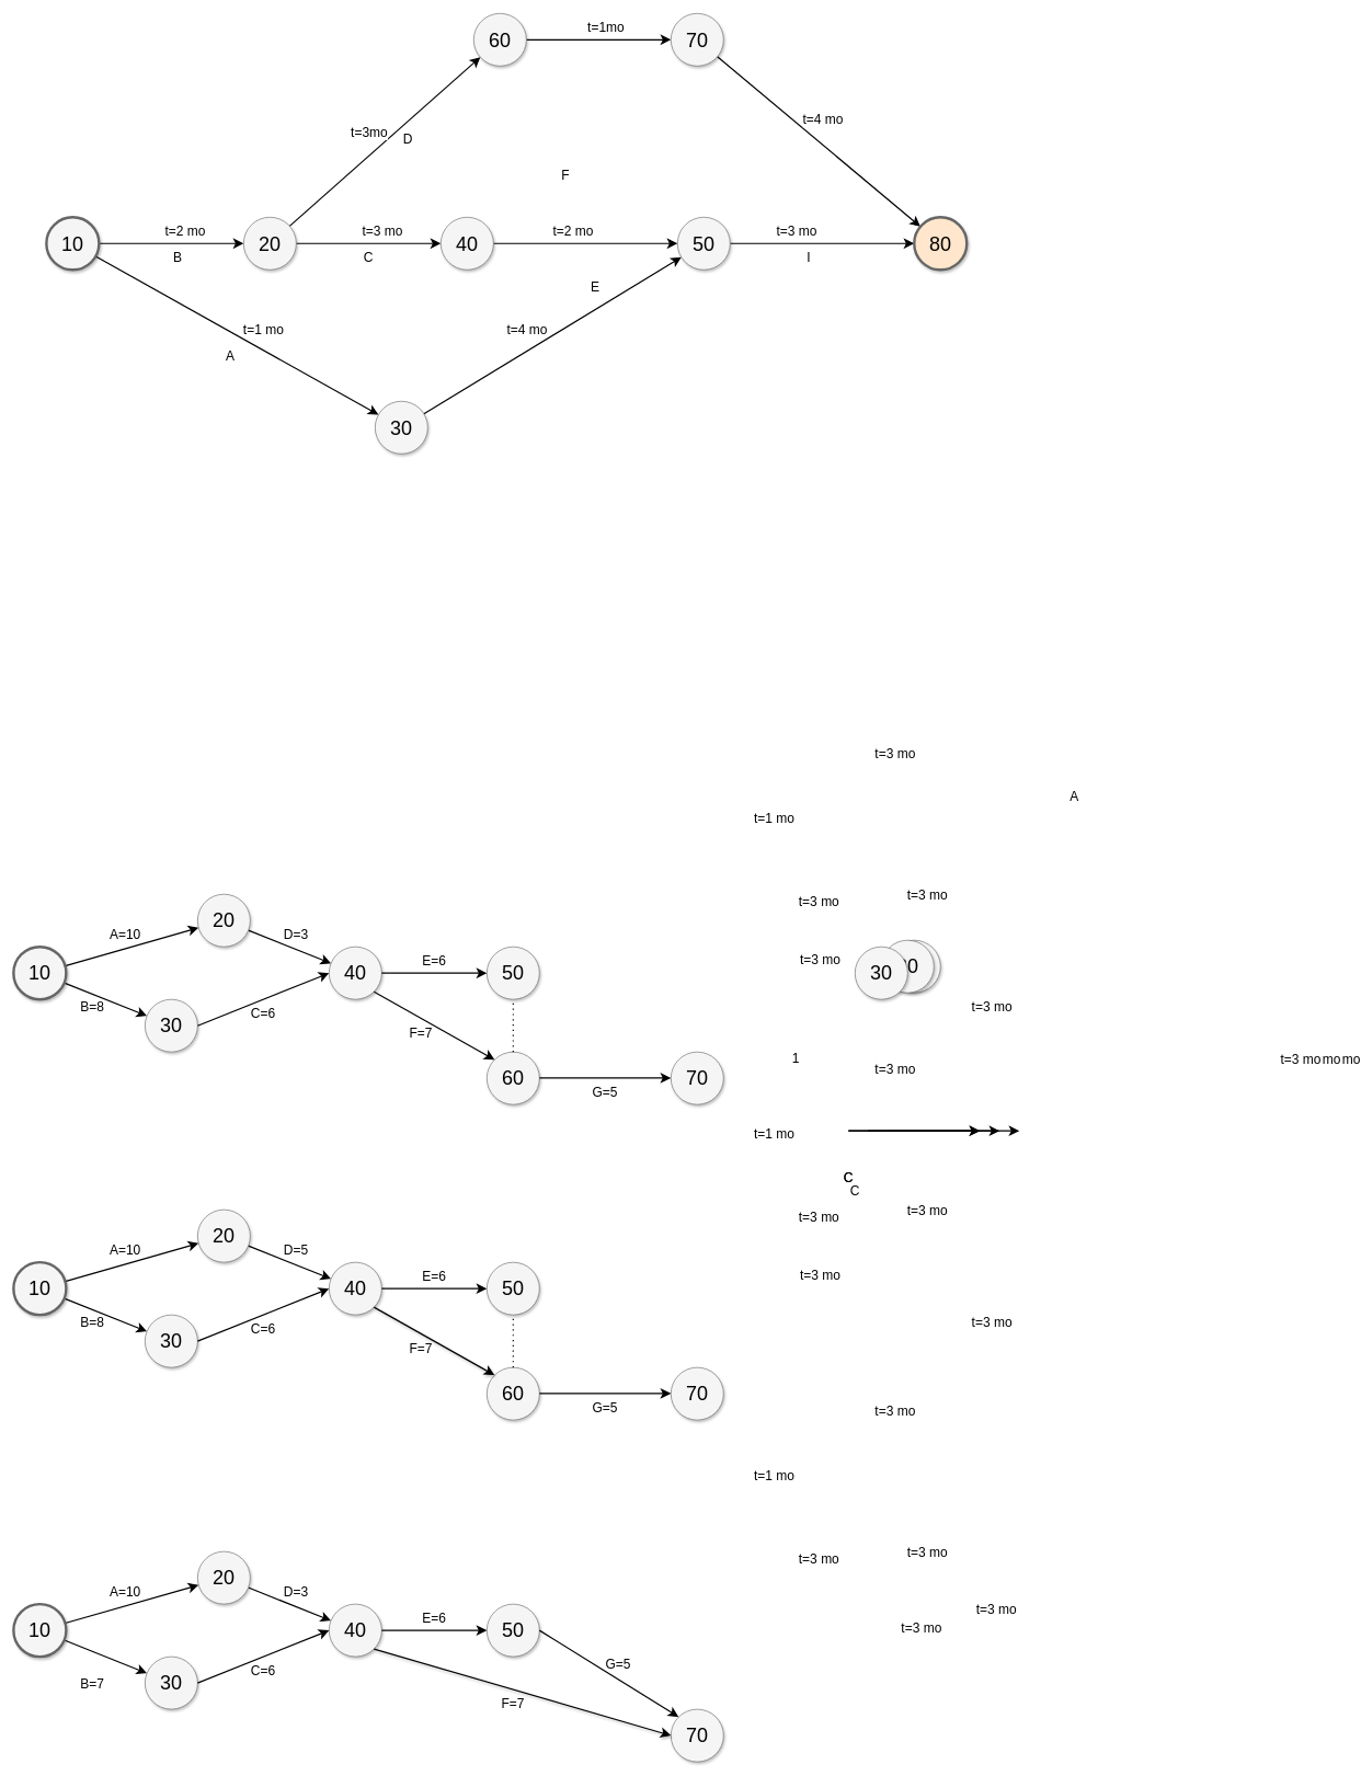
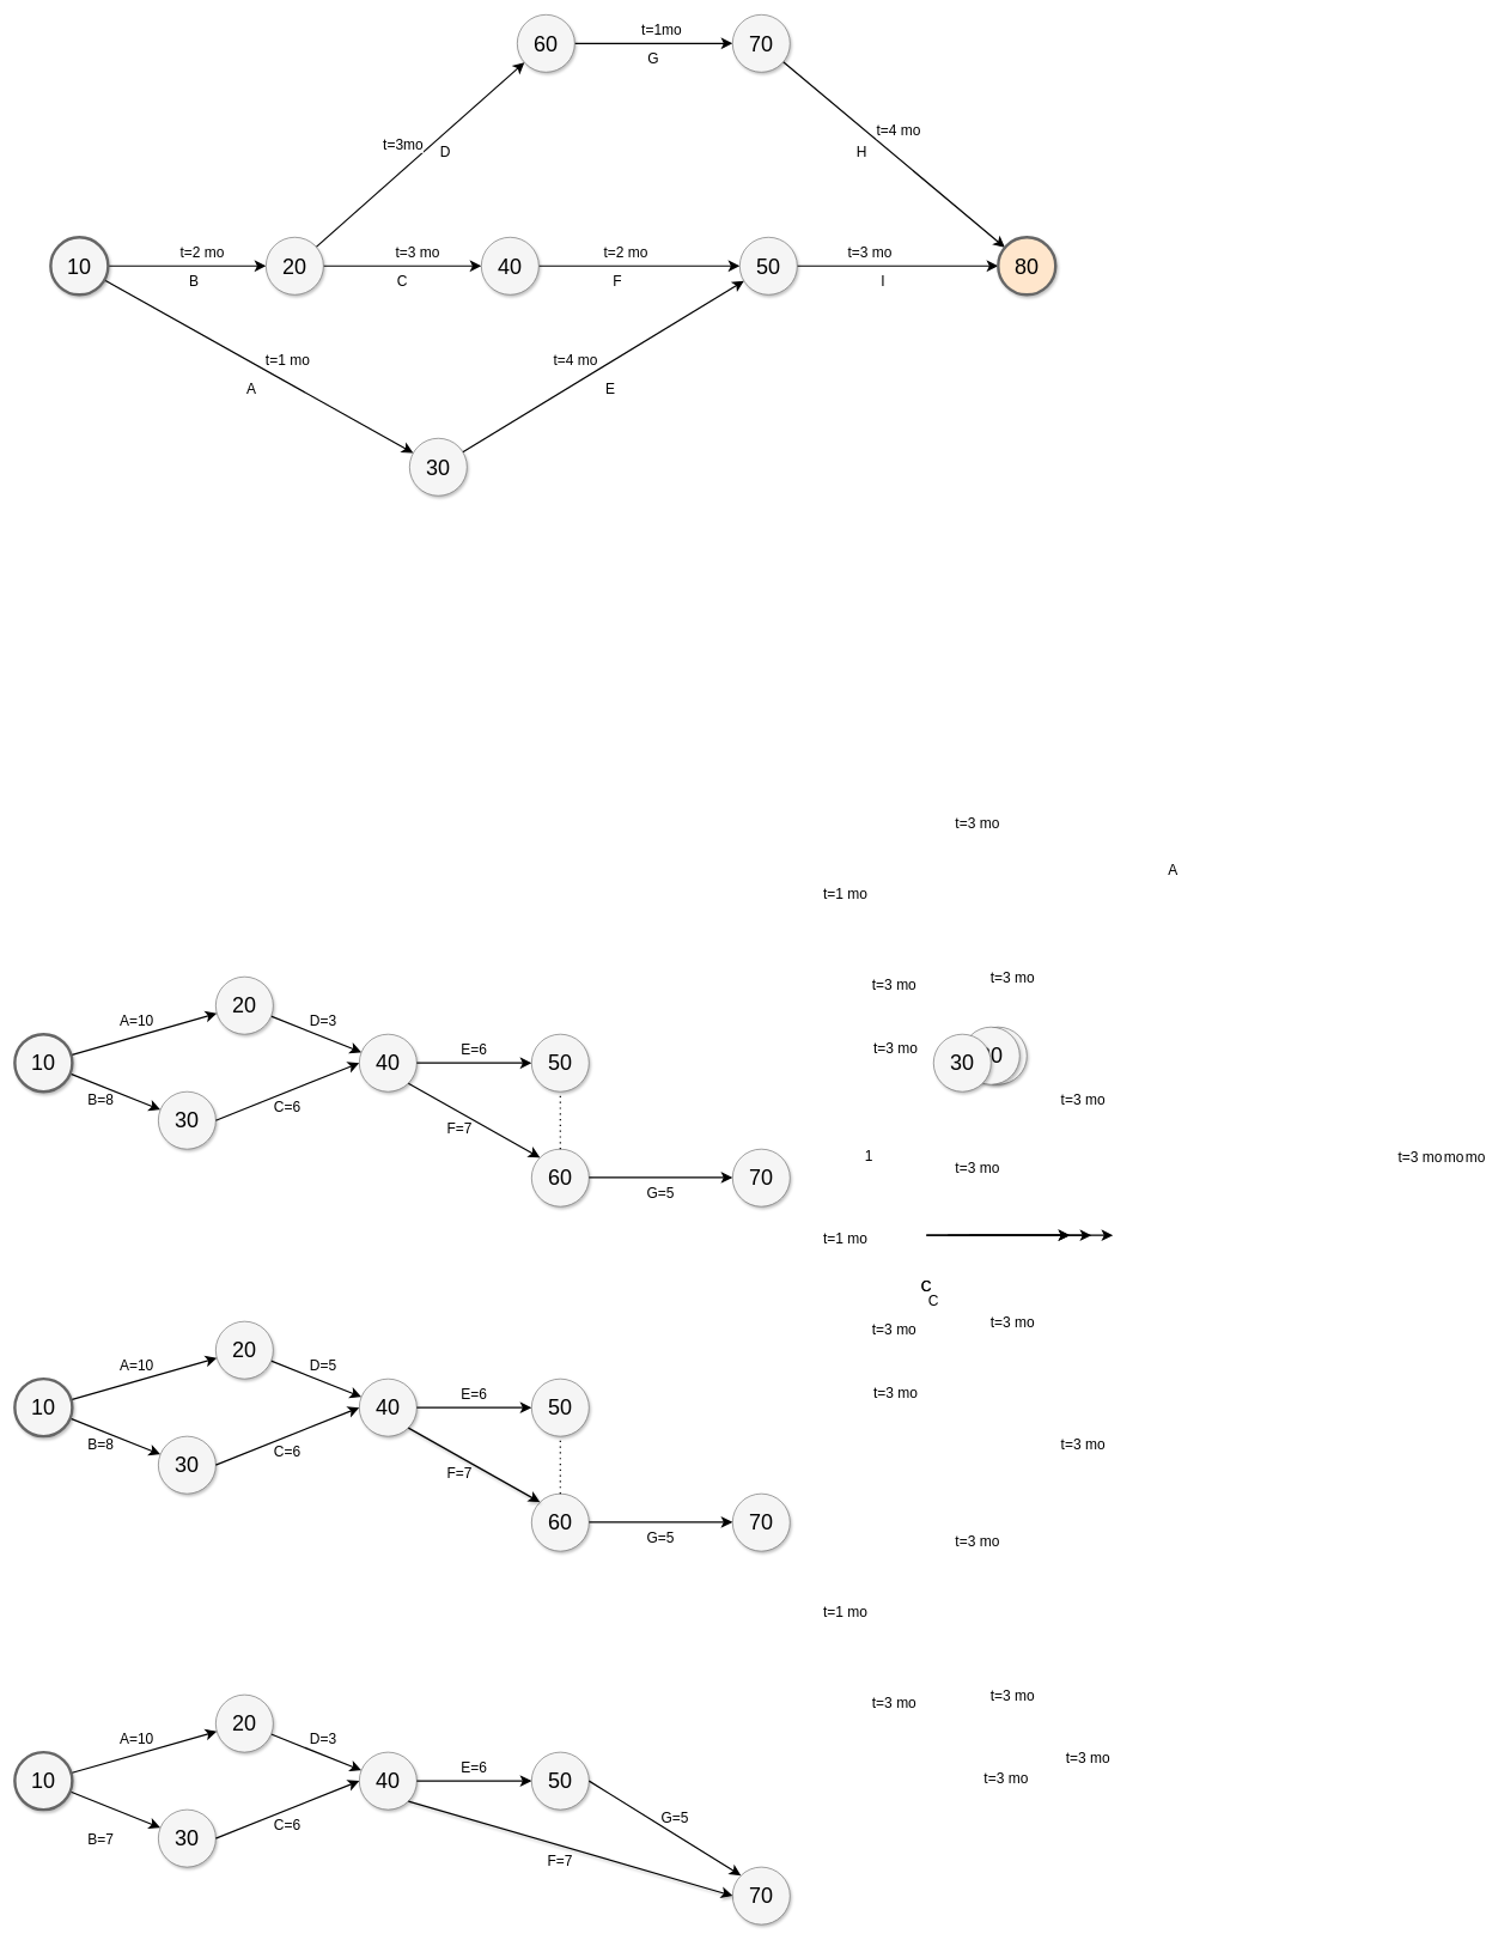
+ <mxCell id="34" value="G" style="text;html=1;strokeColor=none;fillColor=none;align=center;verticalAlign=middle;whiteSpace=wrap;rounded=0;shadow=1;labelBackgroundColor=none;fontSize=20;" parent="1" vertex="1"><mxGeometry x="890" y="70" width="40" height="20" as="geometry" /></mxCell>
+ <mxCell id="35" value="H" style="text;html=1;strokeColor=none;fillColor=none;align=center;verticalAlign=middle;whiteSpace=wrap;rounded=0;shadow=1;labelBackgroundColor=none;fontSize=20;" parent="1" vertex="1"><mxGeometry x="1180" y="200" width="40" height="20" as="geometry" /></mxCell>
- <mxCell id="33" value="F" style="text;html=1;strokeColor=none;fillColor=none;align=center;verticalAlign=middle;whiteSpace=wrap;rounded=0;shadow=1;labelBackgroundColor=none;fontSize=20;" parent="1" vertex="1"><mxGeometry x="840" y="255" width="40" height="20" as="geometry" /></mxCell>
+ <mxCell id="33" value="F" style="text;html=1;strokeColor=none;fillColor=none;align=center;verticalAlign=middle;whiteSpace=wrap;rounded=0;shadow=1;labelBackgroundColor=none;fontSize=20;" parent="1" vertex="1"><mxGeometry x="840" y="380" width="40" height="20" as="geometry" /></mxCell>
- <mxCell id="32" value="E" style="text;html=1;strokeColor=none;fillColor=none;align=center;verticalAlign=middle;whiteSpace=wrap;rounded=0;shadow=1;labelBackgroundColor=none;fontSize=20;" parent="1" vertex="1"><mxGeometry x="885" y="425" width="40" height="20" as="geometry" /></mxCell>
+ <mxCell id="32" value="E" style="text;html=1;strokeColor=none;fillColor=none;align=center;verticalAlign=middle;whiteSpace=wrap;rounded=0;shadow=1;labelBackgroundColor=none;fontSize=20;" parent="1" vertex="1"><mxGeometry x="830" y="530" width="40" height="20" as="geometry" /></mxCell>
